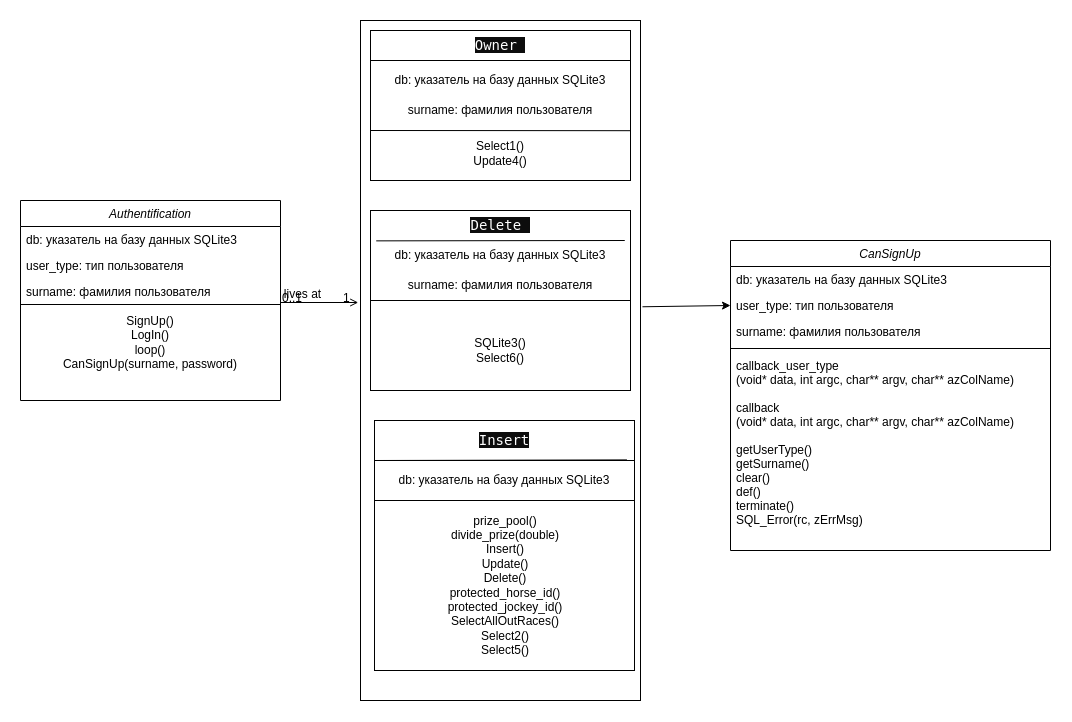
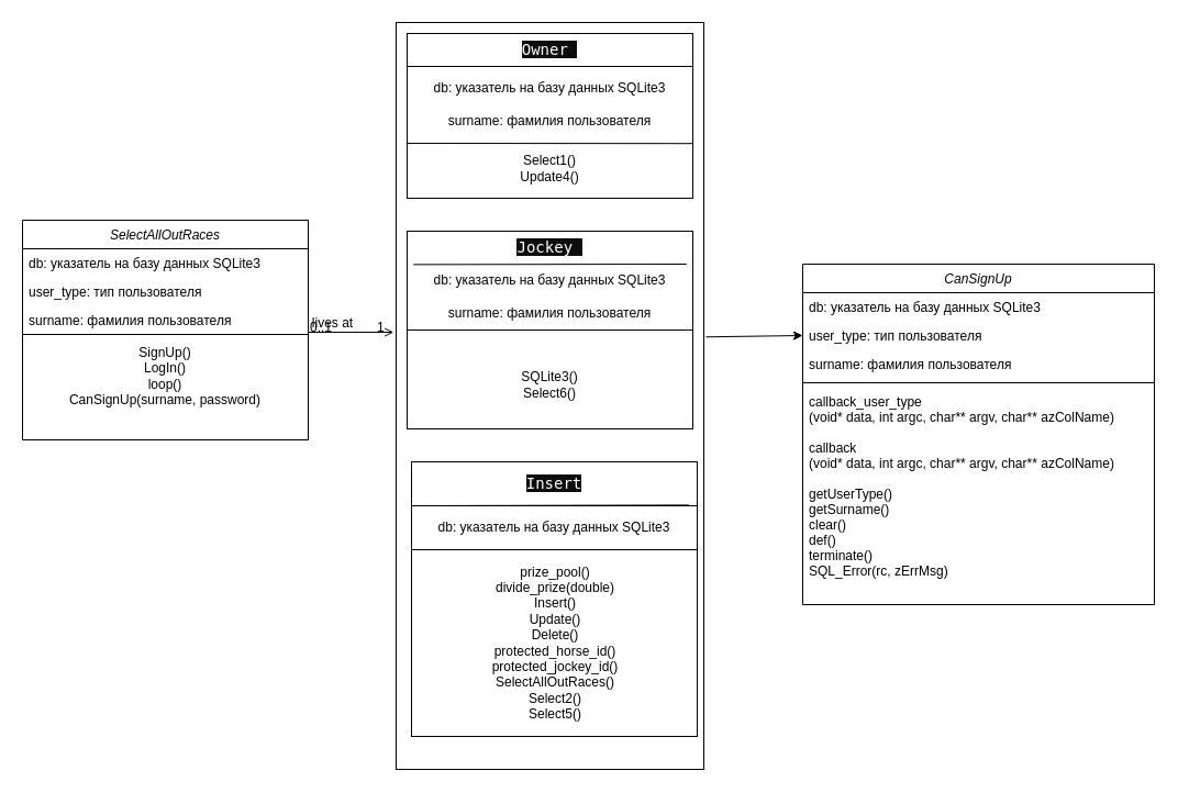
- <mxCell id="2" value="Authentification" style="swimlane;fontStyle=2;align=center;verticalAlign=top;childLayout=stackLayout;horizontal=1;startSize=26;horizontalStack=0;resizeParent=1;resizeLast=0;collapsible=1;marginBottom=0;rounded=0;shadow=0;strokeWidth=1;" parent="1" vertex="1"><mxGeometry x="20" y="200" width="260" height="200" as="geometry"><mxRectangle x="230" y="140" width="160" height="26" as="alternateBounds" /></mxGeometry></mxCell>
+ <mxCell id="2" value="SelectAllOutRaces" style="swimlane;fontStyle=2;align=center;verticalAlign=top;childLayout=stackLayout;horizontal=1;startSize=26;horizontalStack=0;resizeParent=1;resizeLast=0;collapsible=1;marginBottom=0;rounded=0;shadow=0;strokeWidth=1;" parent="1" vertex="1"><mxGeometry x="20" y="200" width="260" height="200" as="geometry"><mxRectangle x="230" y="140" width="160" height="26" as="alternateBounds" /></mxGeometry></mxCell>
- <mxCell id="24" value="&lt;span style=&quot;color: rgb(255, 255, 255); font-family: &amp;quot;Söhne Mono&amp;quot;, Monaco, &amp;quot;Andale Mono&amp;quot;, &amp;quot;Ubuntu Mono&amp;quot;, monospace; font-size: 14px; text-align: left; white-space: pre; background-color: rgb(13, 13, 13);&quot;&gt;Delete &lt;/span&gt;" style="text;html=1;align=center;verticalAlign=middle;whiteSpace=wrap;rounded=0;" parent="1" vertex="1"><mxGeometry x="370" y="210" width="260" height="30" as="geometry" /></mxCell>
+ <mxCell id="24" value="&lt;span style=&quot;color: rgb(255, 255, 255); font-family: &amp;quot;Söhne Mono&amp;quot;, Monaco, &amp;quot;Andale Mono&amp;quot;, &amp;quot;Ubuntu Mono&amp;quot;, monospace; font-size: 14px; text-align: left; white-space: pre; background-color: rgb(13, 13, 13);&quot;&gt;Jockey &lt;/span&gt;" style="text;html=1;align=center;verticalAlign=middle;whiteSpace=wrap;rounded=0;" parent="1" vertex="1"><mxGeometry x="370" y="210" width="260" height="30" as="geometry" /></mxCell>
